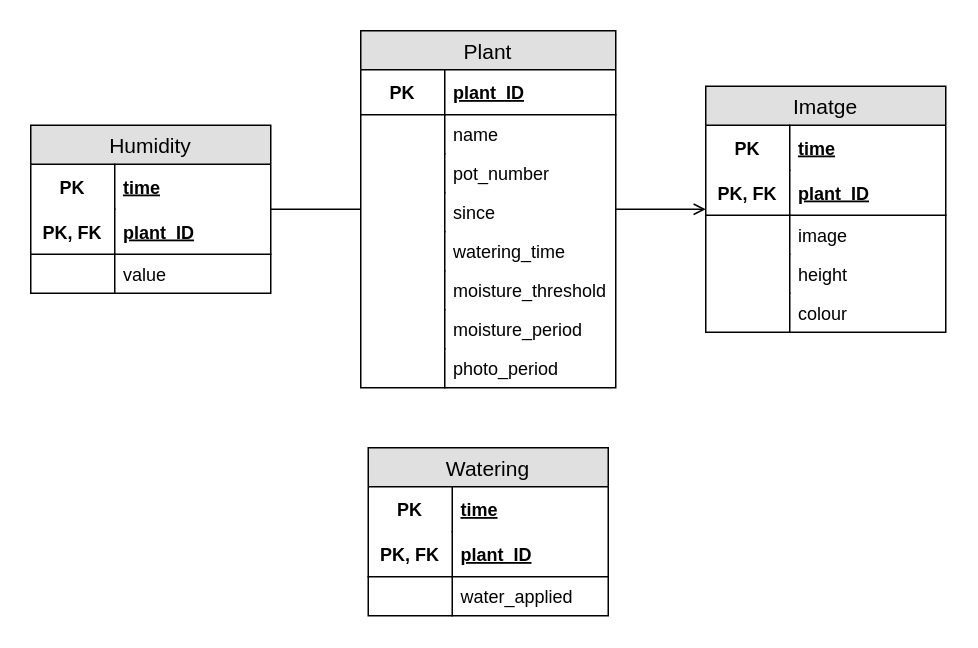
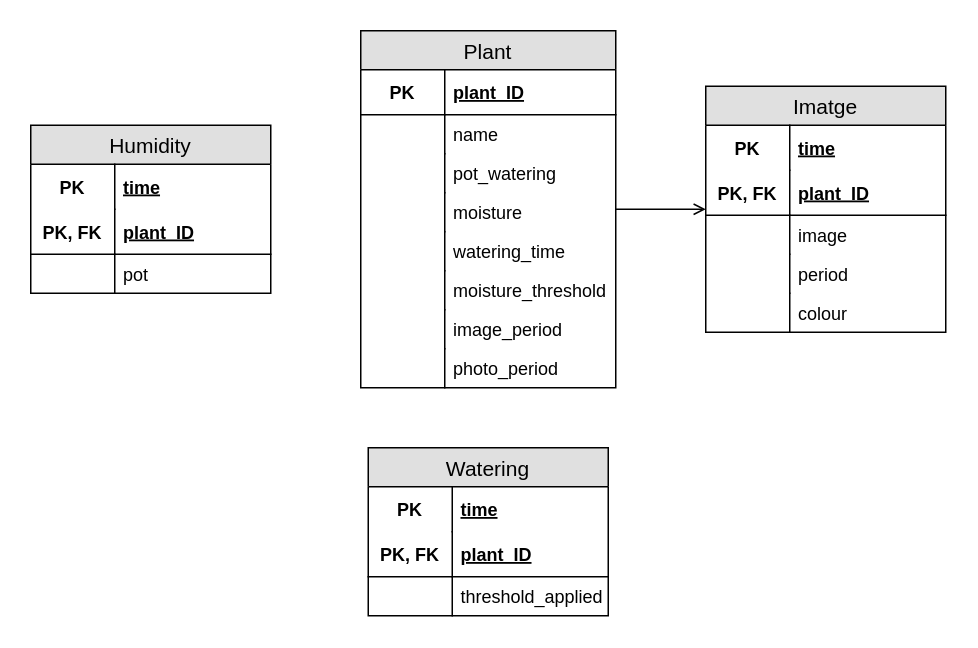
- <mxCell id="27" value="pot_number" style="shape=partialRectangle;top=0;left=0;right=0;bottom=0;align=left;verticalAlign=top;fillColor=none;spacingLeft=60;spacingRight=4;overflow=hidden;rotatable=0;points=[[0,0.5],[1,0.5]];portConstraint=eastwest;dropTarget=0;fontSize=12;" parent="22" vertex="1"><mxGeometry y="82" width="170" height="26" as="geometry" /></mxCell>
+ <mxCell id="27" value="pot_watering" style="shape=partialRectangle;top=0;left=0;right=0;bottom=0;align=left;verticalAlign=top;fillColor=none;spacingLeft=60;spacingRight=4;overflow=hidden;rotatable=0;points=[[0,0.5],[1,0.5]];portConstraint=eastwest;dropTarget=0;fontSize=12;" parent="22" vertex="1"><mxGeometry y="82" width="170" height="26" as="geometry" /></mxCell>
- <mxCell id="2" style="edgeStyle=orthogonalEdgeStyle;rounded=0;orthogonalLoop=1;jettySize=auto;html=1;endArrow=none;endFill=0;" parent="1" source="3" target="22" edge="1"><mxGeometry relative="1" as="geometry" /></mxCell>
- <mxCell id="29" value="since" style="shape=partialRectangle;top=0;left=0;right=0;bottom=0;align=left;verticalAlign=top;fillColor=none;spacingLeft=60;spacingRight=4;overflow=hidden;rotatable=0;points=[[0,0.5],[1,0.5]];portConstraint=eastwest;dropTarget=0;fontSize=12;" parent="22" vertex="1"><mxGeometry y="108" width="170" height="26" as="geometry" /></mxCell>
+ <mxCell id="29" value="moisture" style="shape=partialRectangle;top=0;left=0;right=0;bottom=0;align=left;verticalAlign=top;fillColor=none;spacingLeft=60;spacingRight=4;overflow=hidden;rotatable=0;points=[[0,0.5],[1,0.5]];portConstraint=eastwest;dropTarget=0;fontSize=12;" parent="22" vertex="1"><mxGeometry y="108" width="170" height="26" as="geometry" /></mxCell>
- <mxCell id="8" value="value" style="shape=partialRectangle;top=0;left=0;right=0;bottom=0;align=left;verticalAlign=top;fillColor=none;spacingLeft=60;spacingRight=4;overflow=hidden;rotatable=0;points=[[0,0.5],[1,0.5]];portConstraint=eastwest;dropTarget=0;fontSize=12;" parent="3" vertex="1"><mxGeometry y="86" width="160" height="26" as="geometry" /></mxCell>
+ <mxCell id="8" value="pot" style="shape=partialRectangle;top=0;left=0;right=0;bottom=0;align=left;verticalAlign=top;fillColor=none;spacingLeft=60;spacingRight=4;overflow=hidden;rotatable=0;points=[[0,0.5],[1,0.5]];portConstraint=eastwest;dropTarget=0;fontSize=12;" parent="3" vertex="1"><mxGeometry y="86" width="160" height="26" as="geometry" /></mxCell>
- <mxCell id="17" value="height" style="shape=partialRectangle;top=0;left=0;right=0;bottom=0;align=left;verticalAlign=top;fillColor=none;spacingLeft=60;spacingRight=4;overflow=hidden;rotatable=0;points=[[0,0.5],[1,0.5]];portConstraint=eastwest;dropTarget=0;fontSize=12;" parent="10" vertex="1"><mxGeometry y="112" width="160" height="26" as="geometry" /></mxCell>
+ <mxCell id="17" value="period" style="shape=partialRectangle;top=0;left=0;right=0;bottom=0;align=left;verticalAlign=top;fillColor=none;spacingLeft=60;spacingRight=4;overflow=hidden;rotatable=0;points=[[0,0.5],[1,0.5]];portConstraint=eastwest;dropTarget=0;fontSize=12;" parent="10" vertex="1"><mxGeometry y="112" width="160" height="26" as="geometry" /></mxCell>
- <mxCell id="35" value="moisture_period" style="shape=partialRectangle;top=0;left=0;right=0;bottom=0;align=left;verticalAlign=top;fillColor=none;spacingLeft=60;spacingRight=4;overflow=hidden;rotatable=0;points=[[0,0.5],[1,0.5]];portConstraint=eastwest;dropTarget=0;fontSize=12;" vertex="1" parent="22"><mxGeometry y="186" width="170" height="26" as="geometry" /></mxCell>
+ <mxCell id="35" value="image_period" style="shape=partialRectangle;top=0;left=0;right=0;bottom=0;align=left;verticalAlign=top;fillColor=none;spacingLeft=60;spacingRight=4;overflow=hidden;rotatable=0;points=[[0,0.5],[1,0.5]];portConstraint=eastwest;dropTarget=0;fontSize=12;" vertex="1" parent="22"><mxGeometry y="186" width="170" height="26" as="geometry" /></mxCell>
- <mxCell id="44" value="water_applied" style="shape=partialRectangle;top=0;left=0;right=0;bottom=0;align=left;verticalAlign=top;fillColor=none;spacingLeft=60;spacingRight=4;overflow=hidden;rotatable=0;points=[[0,0.5],[1,0.5]];portConstraint=eastwest;dropTarget=0;fontSize=12;" parent="39" vertex="1"><mxGeometry y="86" width="160" height="26" as="geometry" /></mxCell>
+ <mxCell id="44" value="threshold_applied" style="shape=partialRectangle;top=0;left=0;right=0;bottom=0;align=left;verticalAlign=top;fillColor=none;spacingLeft=60;spacingRight=4;overflow=hidden;rotatable=0;points=[[0,0.5],[1,0.5]];portConstraint=eastwest;dropTarget=0;fontSize=12;" parent="39" vertex="1"><mxGeometry y="86" width="160" height="26" as="geometry" /></mxCell>
